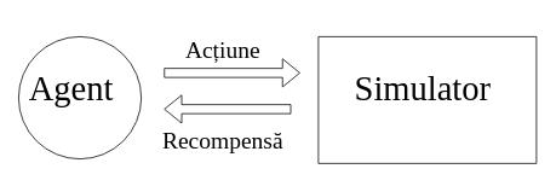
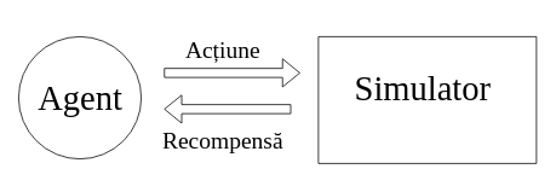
- <mxCell id="7" value="Agent" style="text;html=1;strokeColor=none;fillColor=none;align=center;verticalAlign=middle;whiteSpace=wrap;rounded=0;fontSize=38;fontFamily=Times New Roman;" vertex="1" parent="1"><mxGeometry x="22.5" y="57.5" width="110" height="80" as="geometry" /></mxCell>
+ <mxCell id="7" value="Agent" style="text;html=1;strokeColor=none;fillColor=none;align=center;verticalAlign=middle;whiteSpace=wrap;rounded=0;fontSize=38;fontFamily=Times New Roman;" vertex="1" parent="1"><mxGeometry x="32.5" y="67.5" width="110" height="80" as="geometry" /></mxCell>
